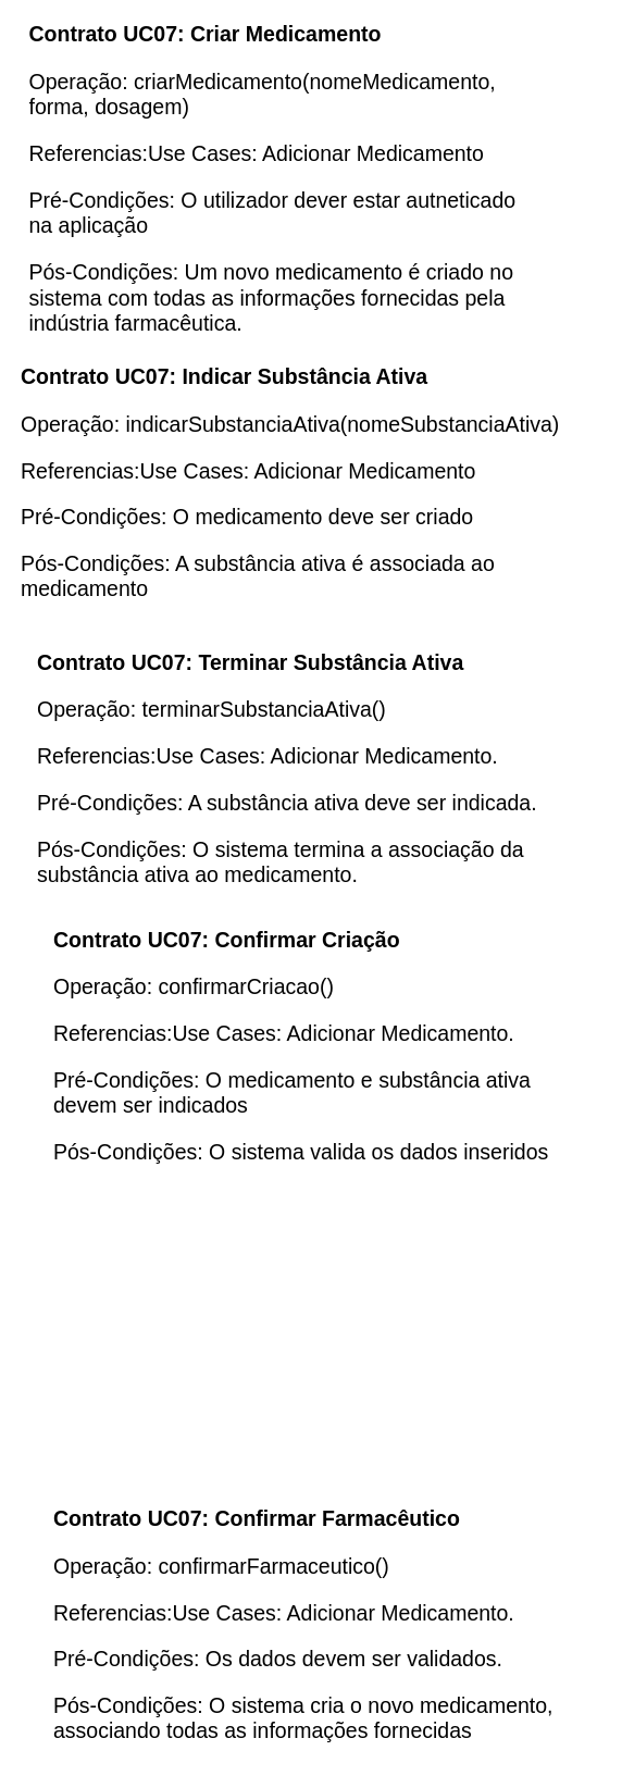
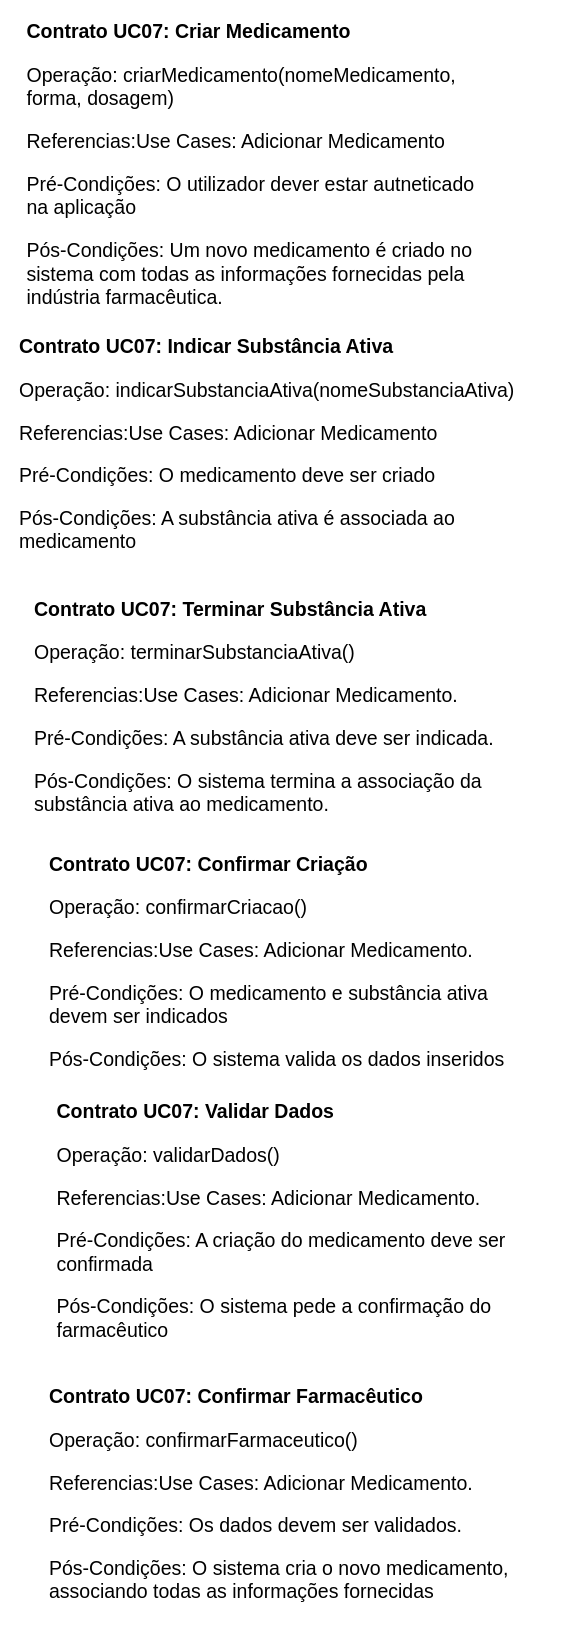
+ <mxCell id="6" value="&lt;h1 style=&quot;font-size: 26px;&quot;&gt;&lt;font style=&quot;font-size: 26px;&quot;&gt;Contrato UC07: Validar Dados&lt;/font&gt;&lt;/h1&gt;&lt;p style=&quot;font-size: 26px;&quot;&gt;Operação: validarDados()&lt;/p&gt;&lt;p style=&quot;font-size: 26px;&quot;&gt;Referencias:Use Cases: Adicionar Medicamento.&lt;/p&gt;&lt;p style=&quot;font-size: 26px;&quot;&gt;Pré-Condições: A criação do medicamento deve ser confirmada&lt;/p&gt;&lt;p style=&quot;font-size: 26px;&quot;&gt;Pós-Condições: O sistema pede a confirmação do farmacêutico&lt;/p&gt;&lt;p style=&quot;font-size: 26px;&quot;&gt;&lt;span style=&quot;white-space: pre;&quot;&gt;&#09;&lt;span style=&quot;white-space: pre;&quot;&gt;&#09;&lt;/span&gt;&lt;span style=&quot;white-space: pre;&quot;&gt;&#09;&lt;/span&gt; &lt;/span&gt;&amp;nbsp;&amp;nbsp;&lt;br&gt;&lt;/p&gt;&lt;p style=&quot;font-size: 26px;&quot;&gt;&lt;br&gt;&lt;/p&gt;" style="text;html=1;strokeColor=none;fillColor=none;spacing=5;spacingTop=-20;whiteSpace=wrap;overflow=hidden;rounded=0;" vertex="1" parent="1"><mxGeometry x="70" y="1460" width="670" height="330" as="geometry" /></mxCell>
